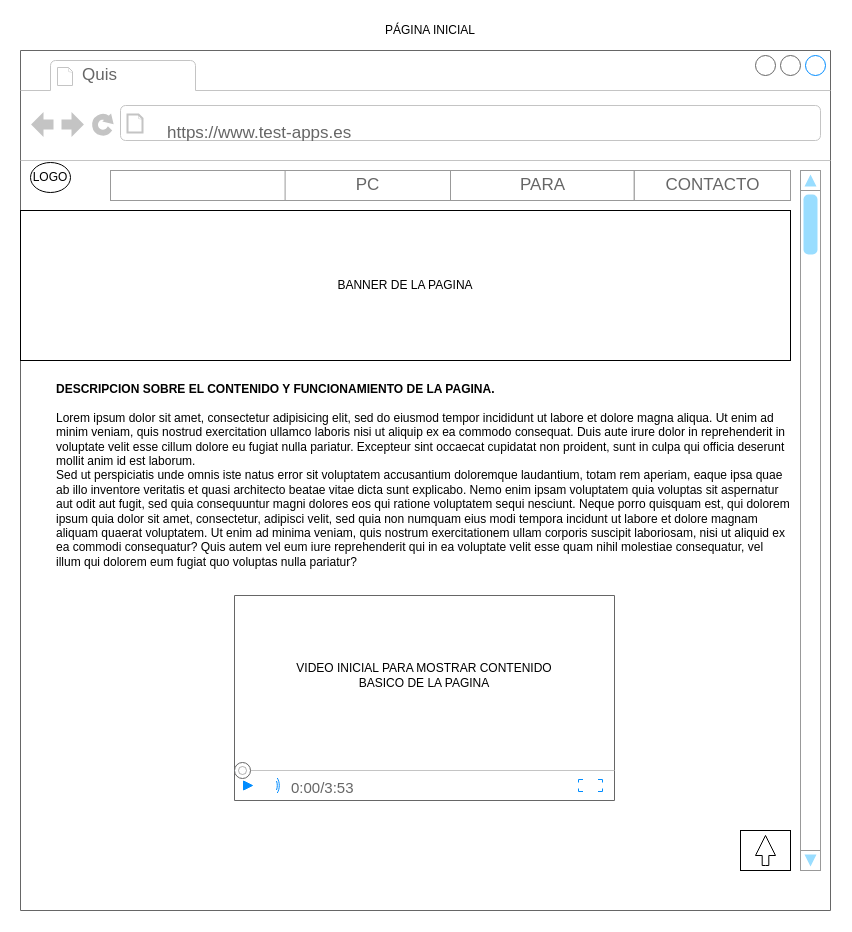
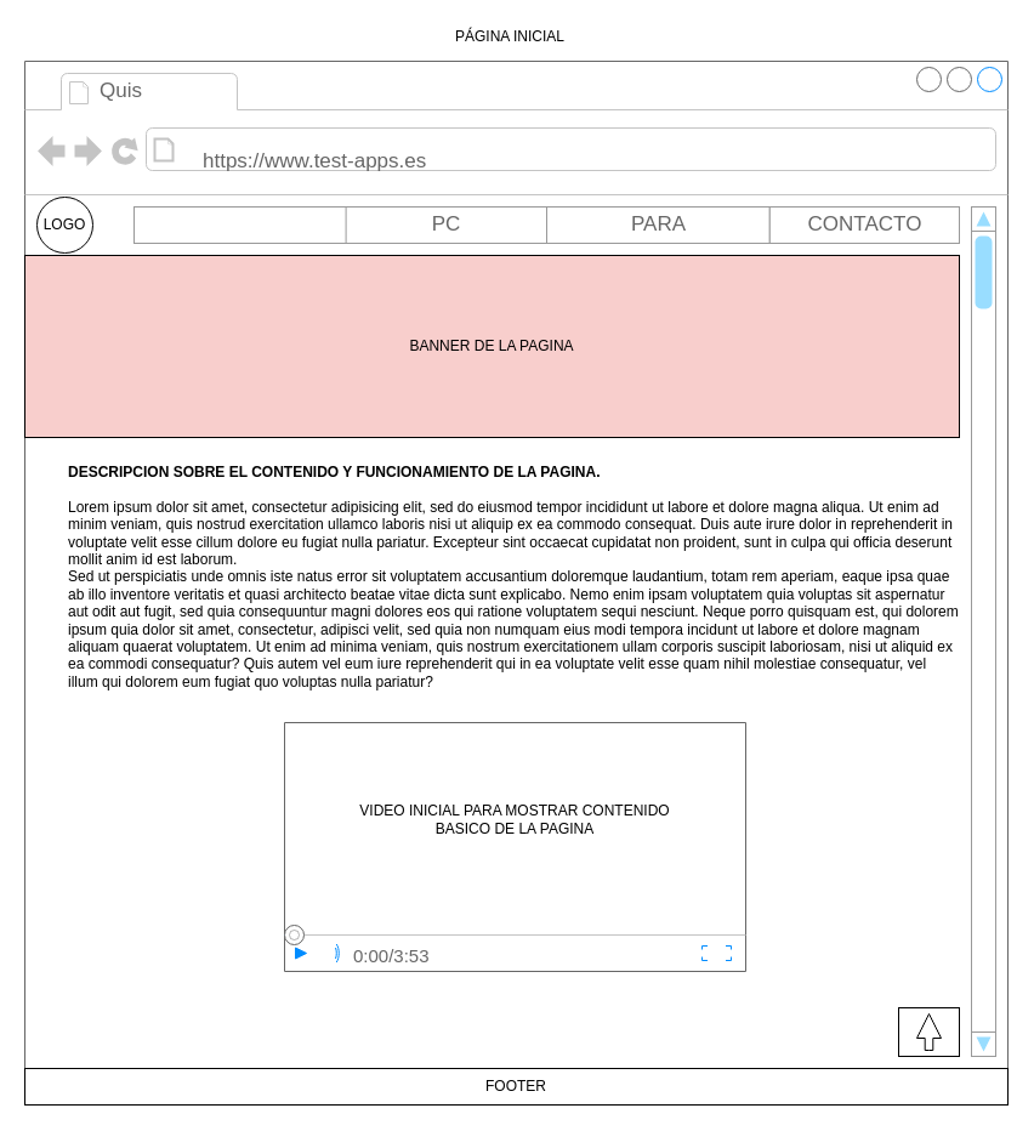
- <mxCell id="18" value="PÁGINA INICIAL" style="text;html=1;strokeColor=none;fillColor=none;align=center;verticalAlign=middle;whiteSpace=wrap;rounded=0;" vertex="1" parent="1"><mxGeometry x="50" y="20" width="760" height="20" as="geometry" /></mxCell>
+ <mxCell id="18" value="PÁGINA INICIAL" style="text;html=1;strokeColor=none;fillColor=none;align=center;verticalAlign=middle;whiteSpace=wrap;rounded=0;" vertex="1" parent="1"><mxGeometry x="40" y="20" width="760" height="20" as="geometry" /></mxCell>
- <mxCell id="12" value="LOGO" style="ellipse;whiteSpace=wrap;html=1;aspect=fixed;" vertex="1" parent="2"><mxGeometry x="10" y="112" width="40" height="30" as="geometry" /></mxCell>
+ <mxCell id="12" value="LOGO" style="ellipse;whiteSpace=wrap;html=1;aspect=fixed;" vertex="1" parent="2"><mxGeometry x="10" y="112" width="46" height="46" as="geometry" /></mxCell>
- <mxCell id="11" value="BANNER DE LA PAGINA" style="rounded=0;whiteSpace=wrap;html=1;" vertex="1" parent="2"><mxGeometry y="160" width="770" height="150" as="geometry" /></mxCell>
+ <mxCell id="11" value="BANNER DE LA PAGINA" style="rounded=0;whiteSpace=wrap;html=1;fillColor=#f8cecc;" vertex="1" parent="2"><mxGeometry y="160" width="770" height="150" as="geometry" /></mxCell>
+ <mxCell id="14" value="FOOTER" style="rounded=0;whiteSpace=wrap;html=1;" vertex="1" parent="2"><mxGeometry y="830" width="810" height="30" as="geometry" /></mxCell>
